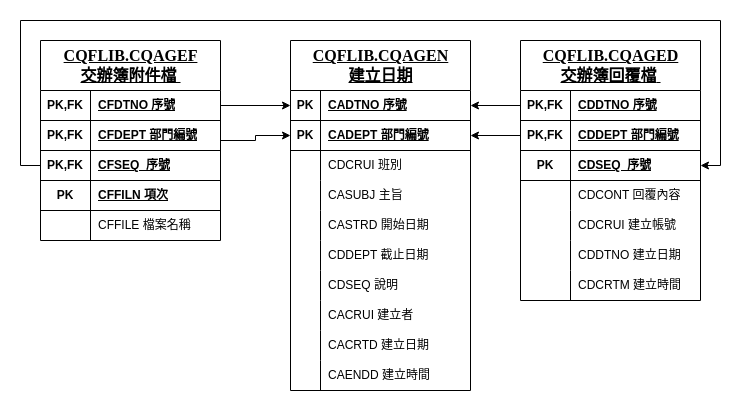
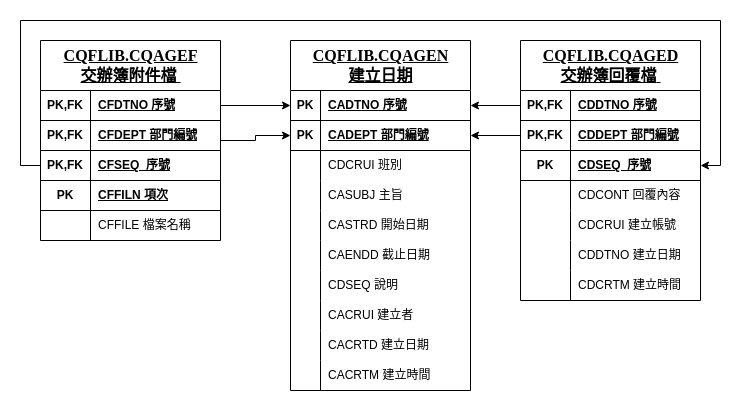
- <mxCell id="20" value="CDDEPT 截止日期" style="shape=partialRectangle;connectable=0;fillColor=none;top=0;left=0;bottom=0;right=0;align=left;spacingLeft=6;overflow=hidden;whiteSpace=wrap;html=1;" vertex="1" parent="18"><mxGeometry x="30" width="150" height="30" as="geometry"><mxRectangle width="150" height="30" as="alternateBounds" /></mxGeometry></mxCell>
+ <mxCell id="20" value="CAENDD 截止日期" style="shape=partialRectangle;connectable=0;fillColor=none;top=0;left=0;bottom=0;right=0;align=left;spacingLeft=6;overflow=hidden;whiteSpace=wrap;html=1;" vertex="1" parent="18"><mxGeometry x="30" width="150" height="30" as="geometry"><mxRectangle width="150" height="30" as="alternateBounds" /></mxGeometry></mxCell>
- <mxCell id="32" value="CAENDD 建立時間" style="shape=partialRectangle;connectable=0;fillColor=none;top=0;left=0;bottom=0;right=0;align=left;spacingLeft=6;overflow=hidden;whiteSpace=wrap;html=1;" vertex="1" parent="30"><mxGeometry x="30" width="150" height="30" as="geometry"><mxRectangle width="150" height="30" as="alternateBounds" /></mxGeometry></mxCell>
+ <mxCell id="32" value="CACRTM 建立時間" style="shape=partialRectangle;connectable=0;fillColor=none;top=0;left=0;bottom=0;right=0;align=left;spacingLeft=6;overflow=hidden;whiteSpace=wrap;html=1;" vertex="1" parent="30"><mxGeometry x="30" width="150" height="30" as="geometry"><mxRectangle width="150" height="30" as="alternateBounds" /></mxGeometry></mxCell>
